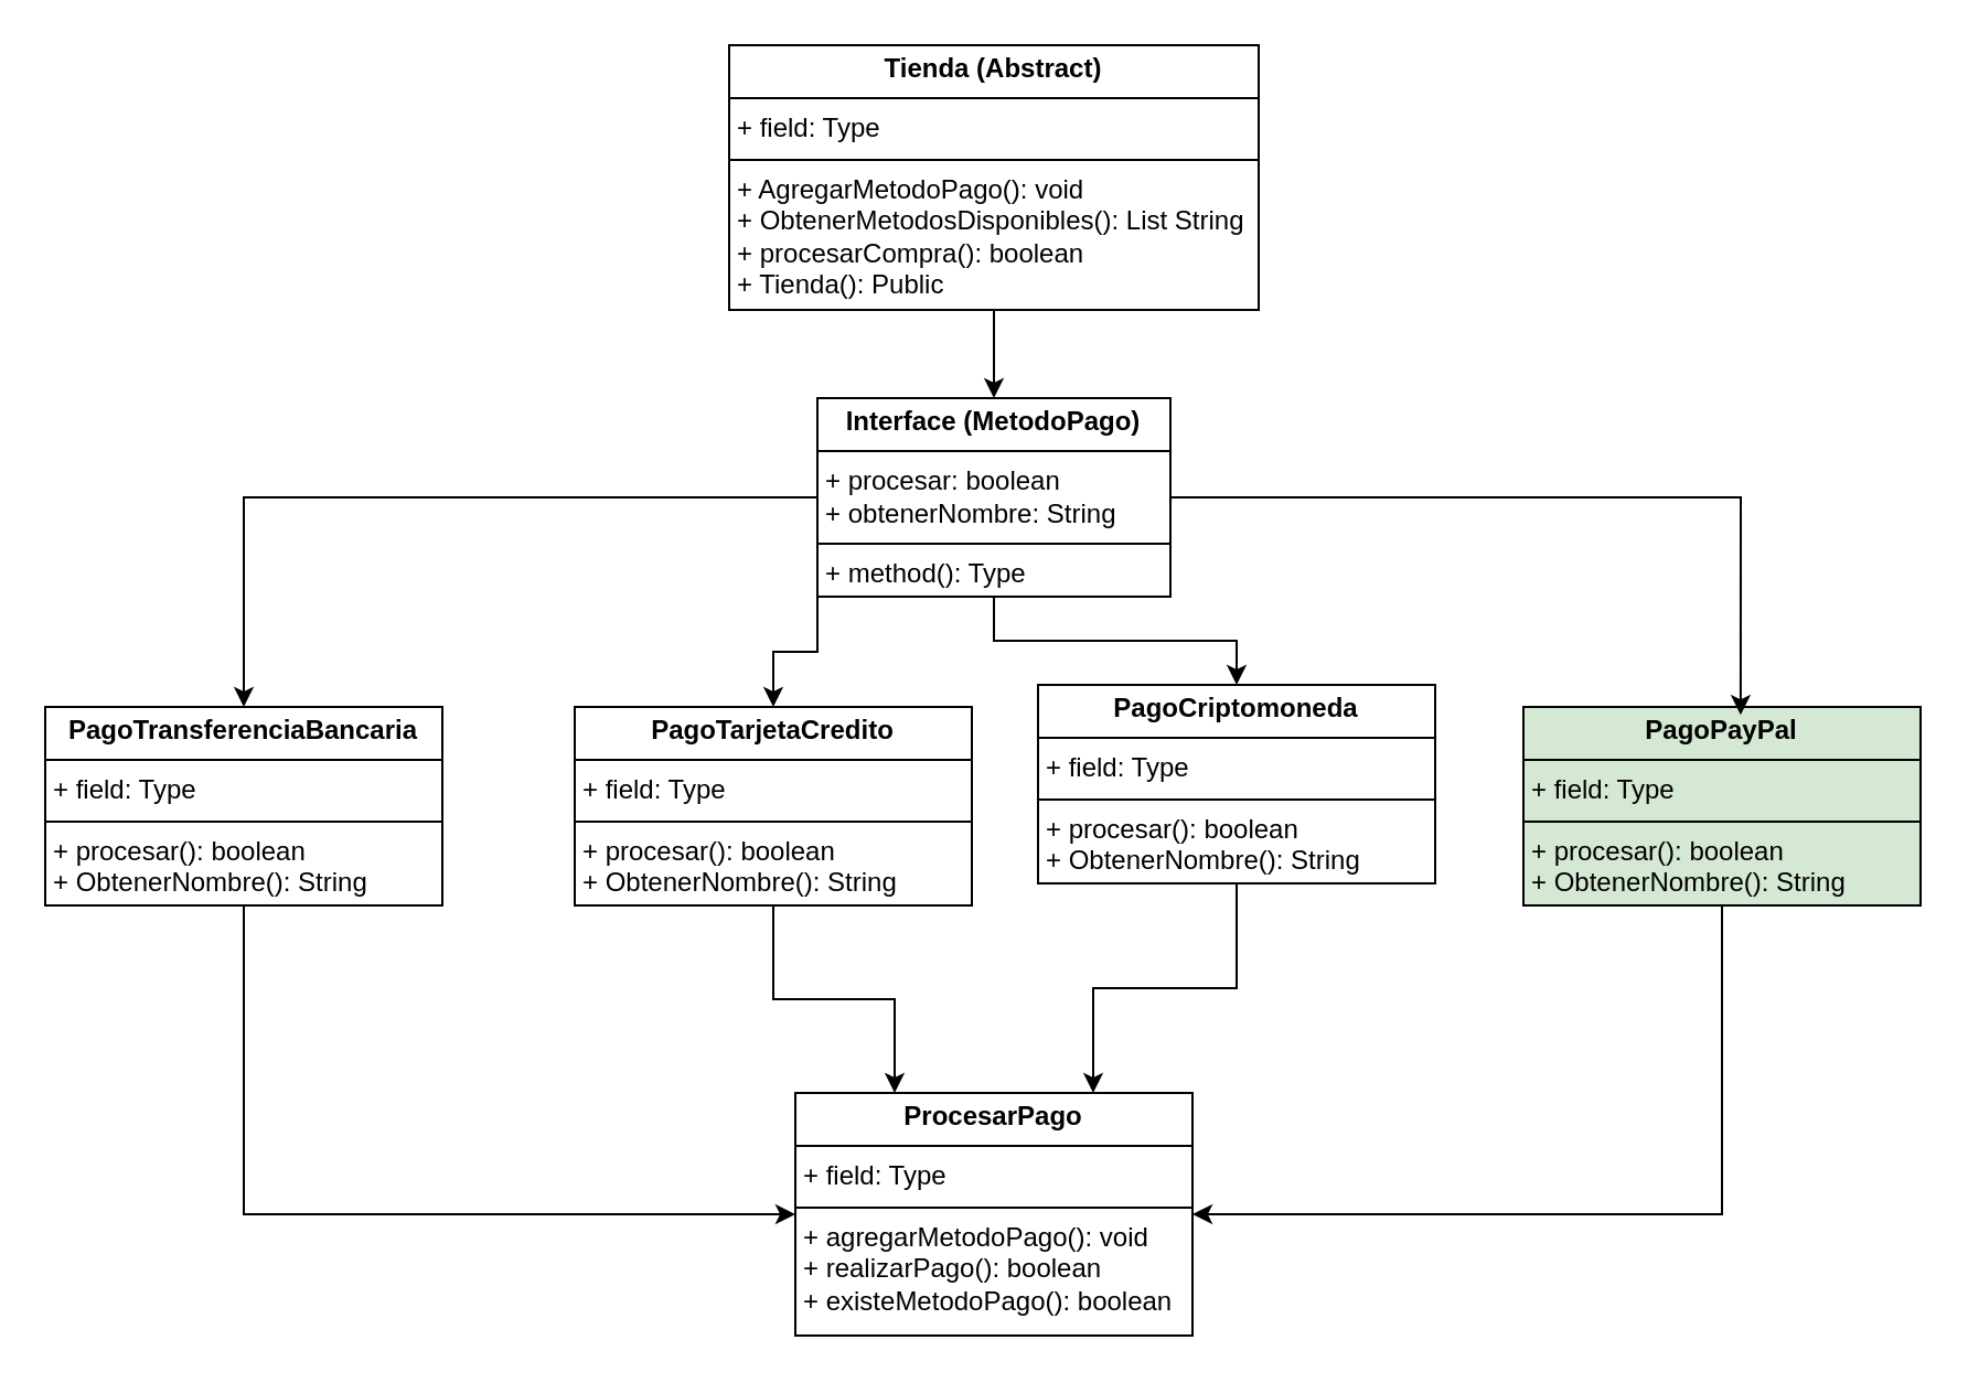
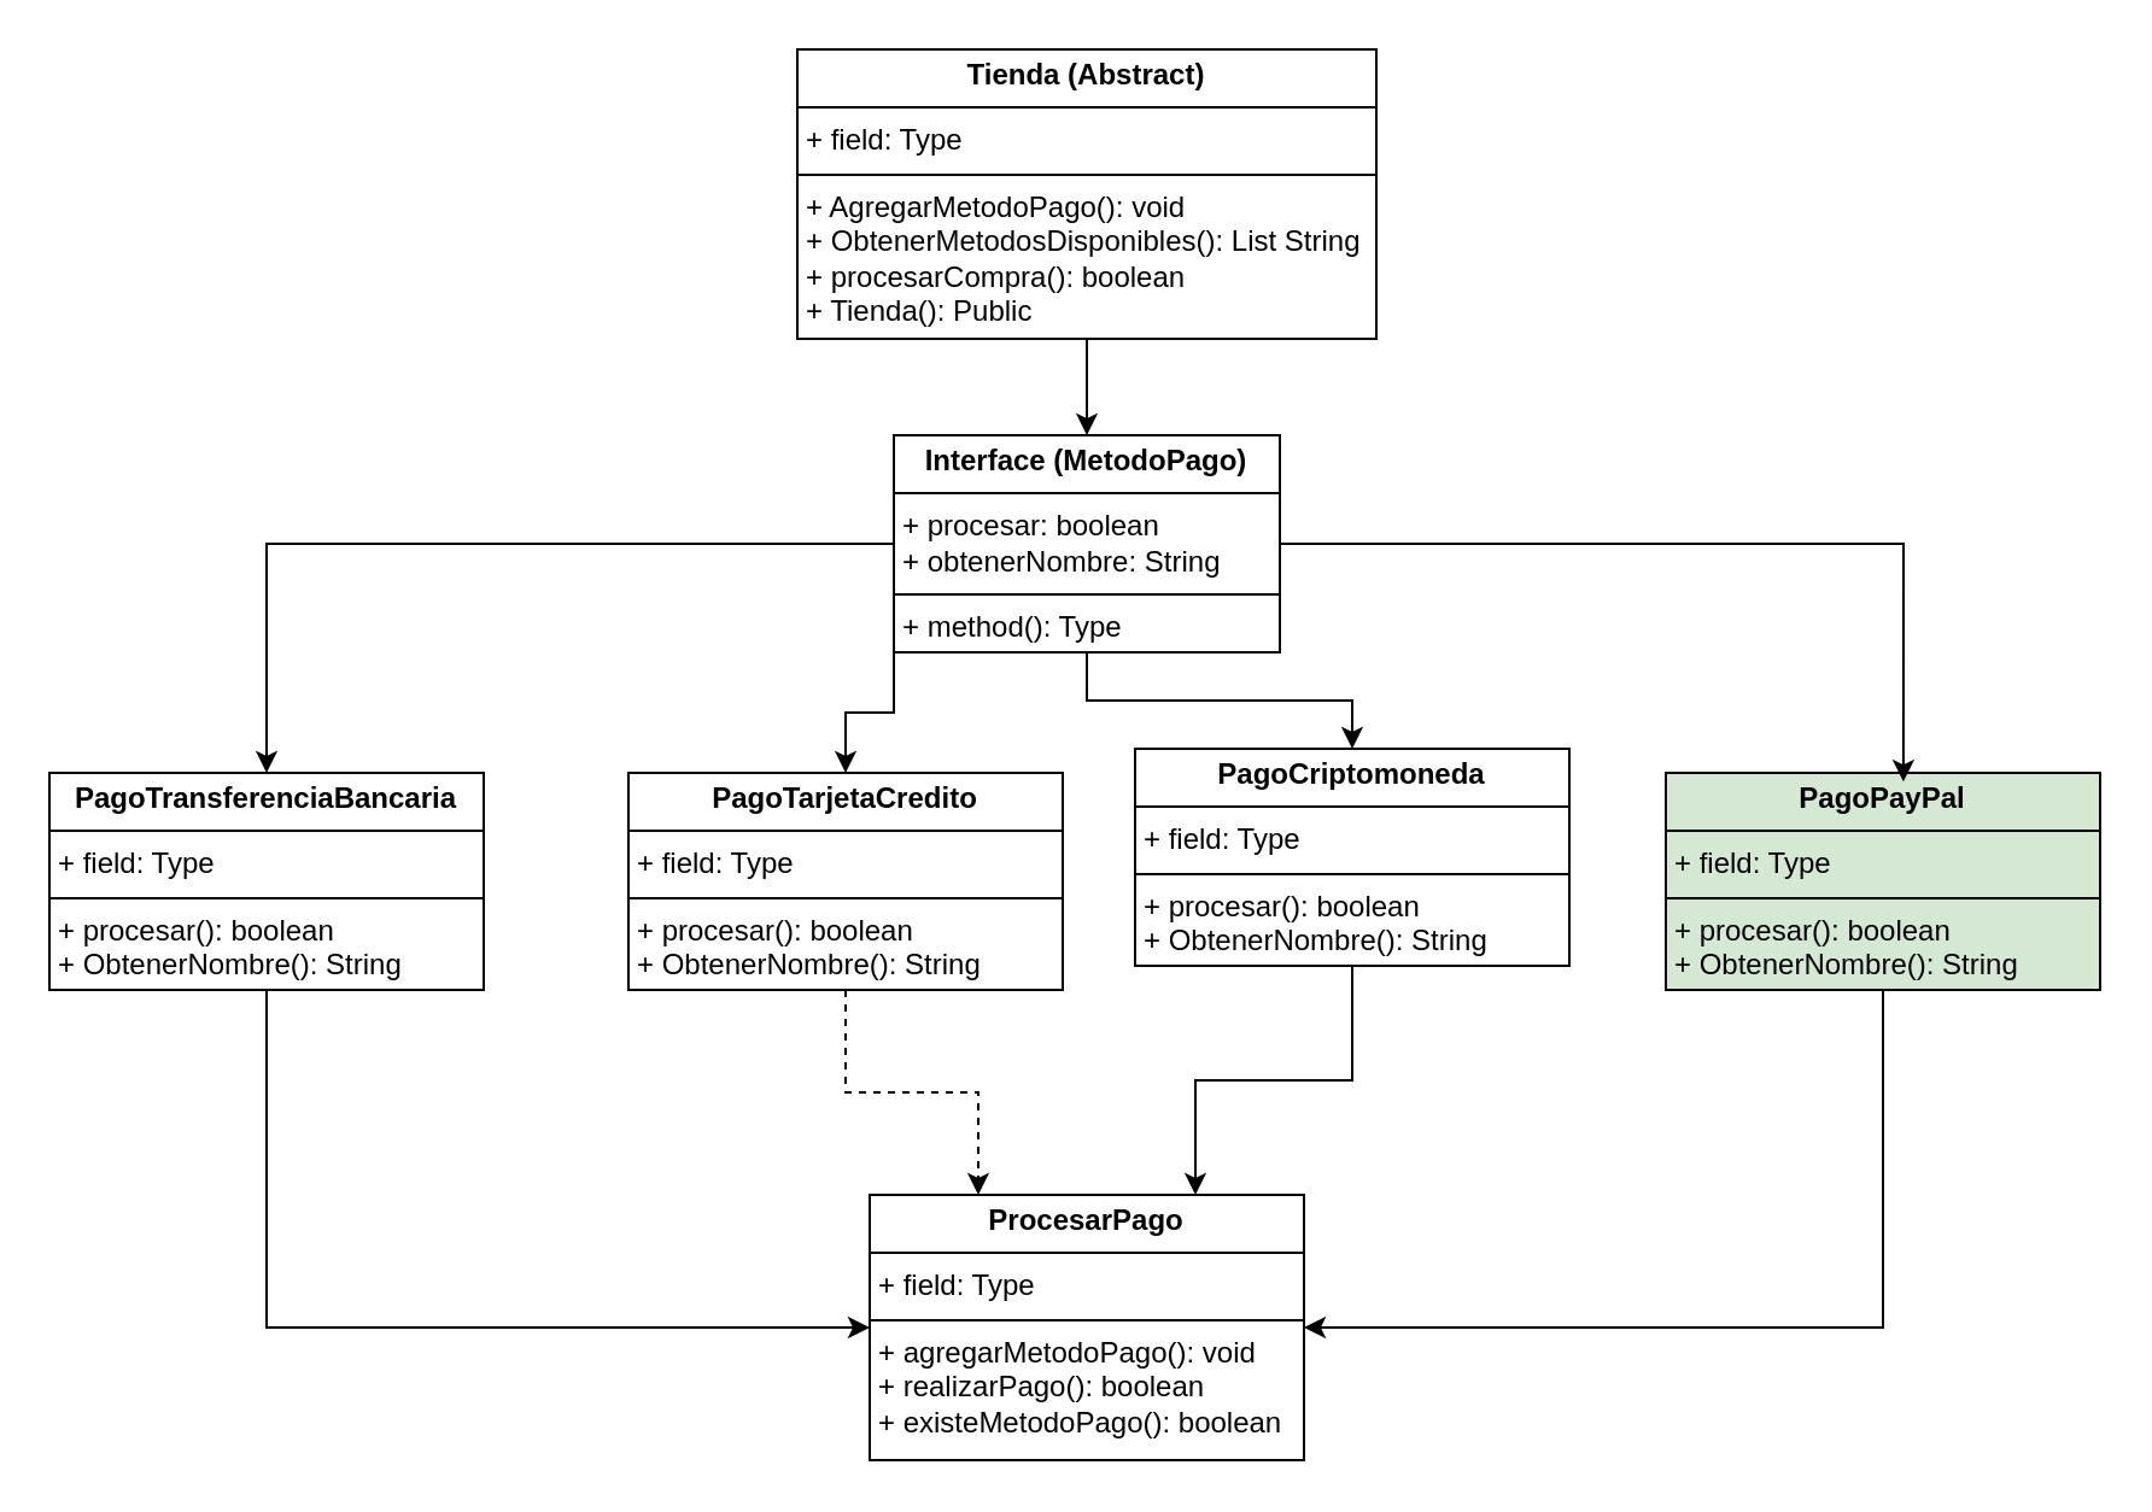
- <mxCell id="11" style="edgeStyle=orthogonalEdgeStyle;rounded=0;orthogonalLoop=1;jettySize=auto;html=1;exitX=0.5;exitY=1;exitDx=0;exitDy=0;entryX=0.25;entryY=0;entryDx=0;entryDy=0;" edge="1" parent="1" source="12" target="8"><mxGeometry relative="1" as="geometry" /></mxCell>
+ <mxCell id="11" style="edgeStyle=orthogonalEdgeStyle;rounded=0;orthogonalLoop=1;jettySize=auto;html=1;exitX=0.5;exitY=1;exitDx=0;exitDy=0;entryX=0.25;entryY=0;entryDx=0;entryDy=0;dashed=1;" edge="1" parent="1" source="12" target="8"><mxGeometry relative="1" as="geometry" /></mxCell>
